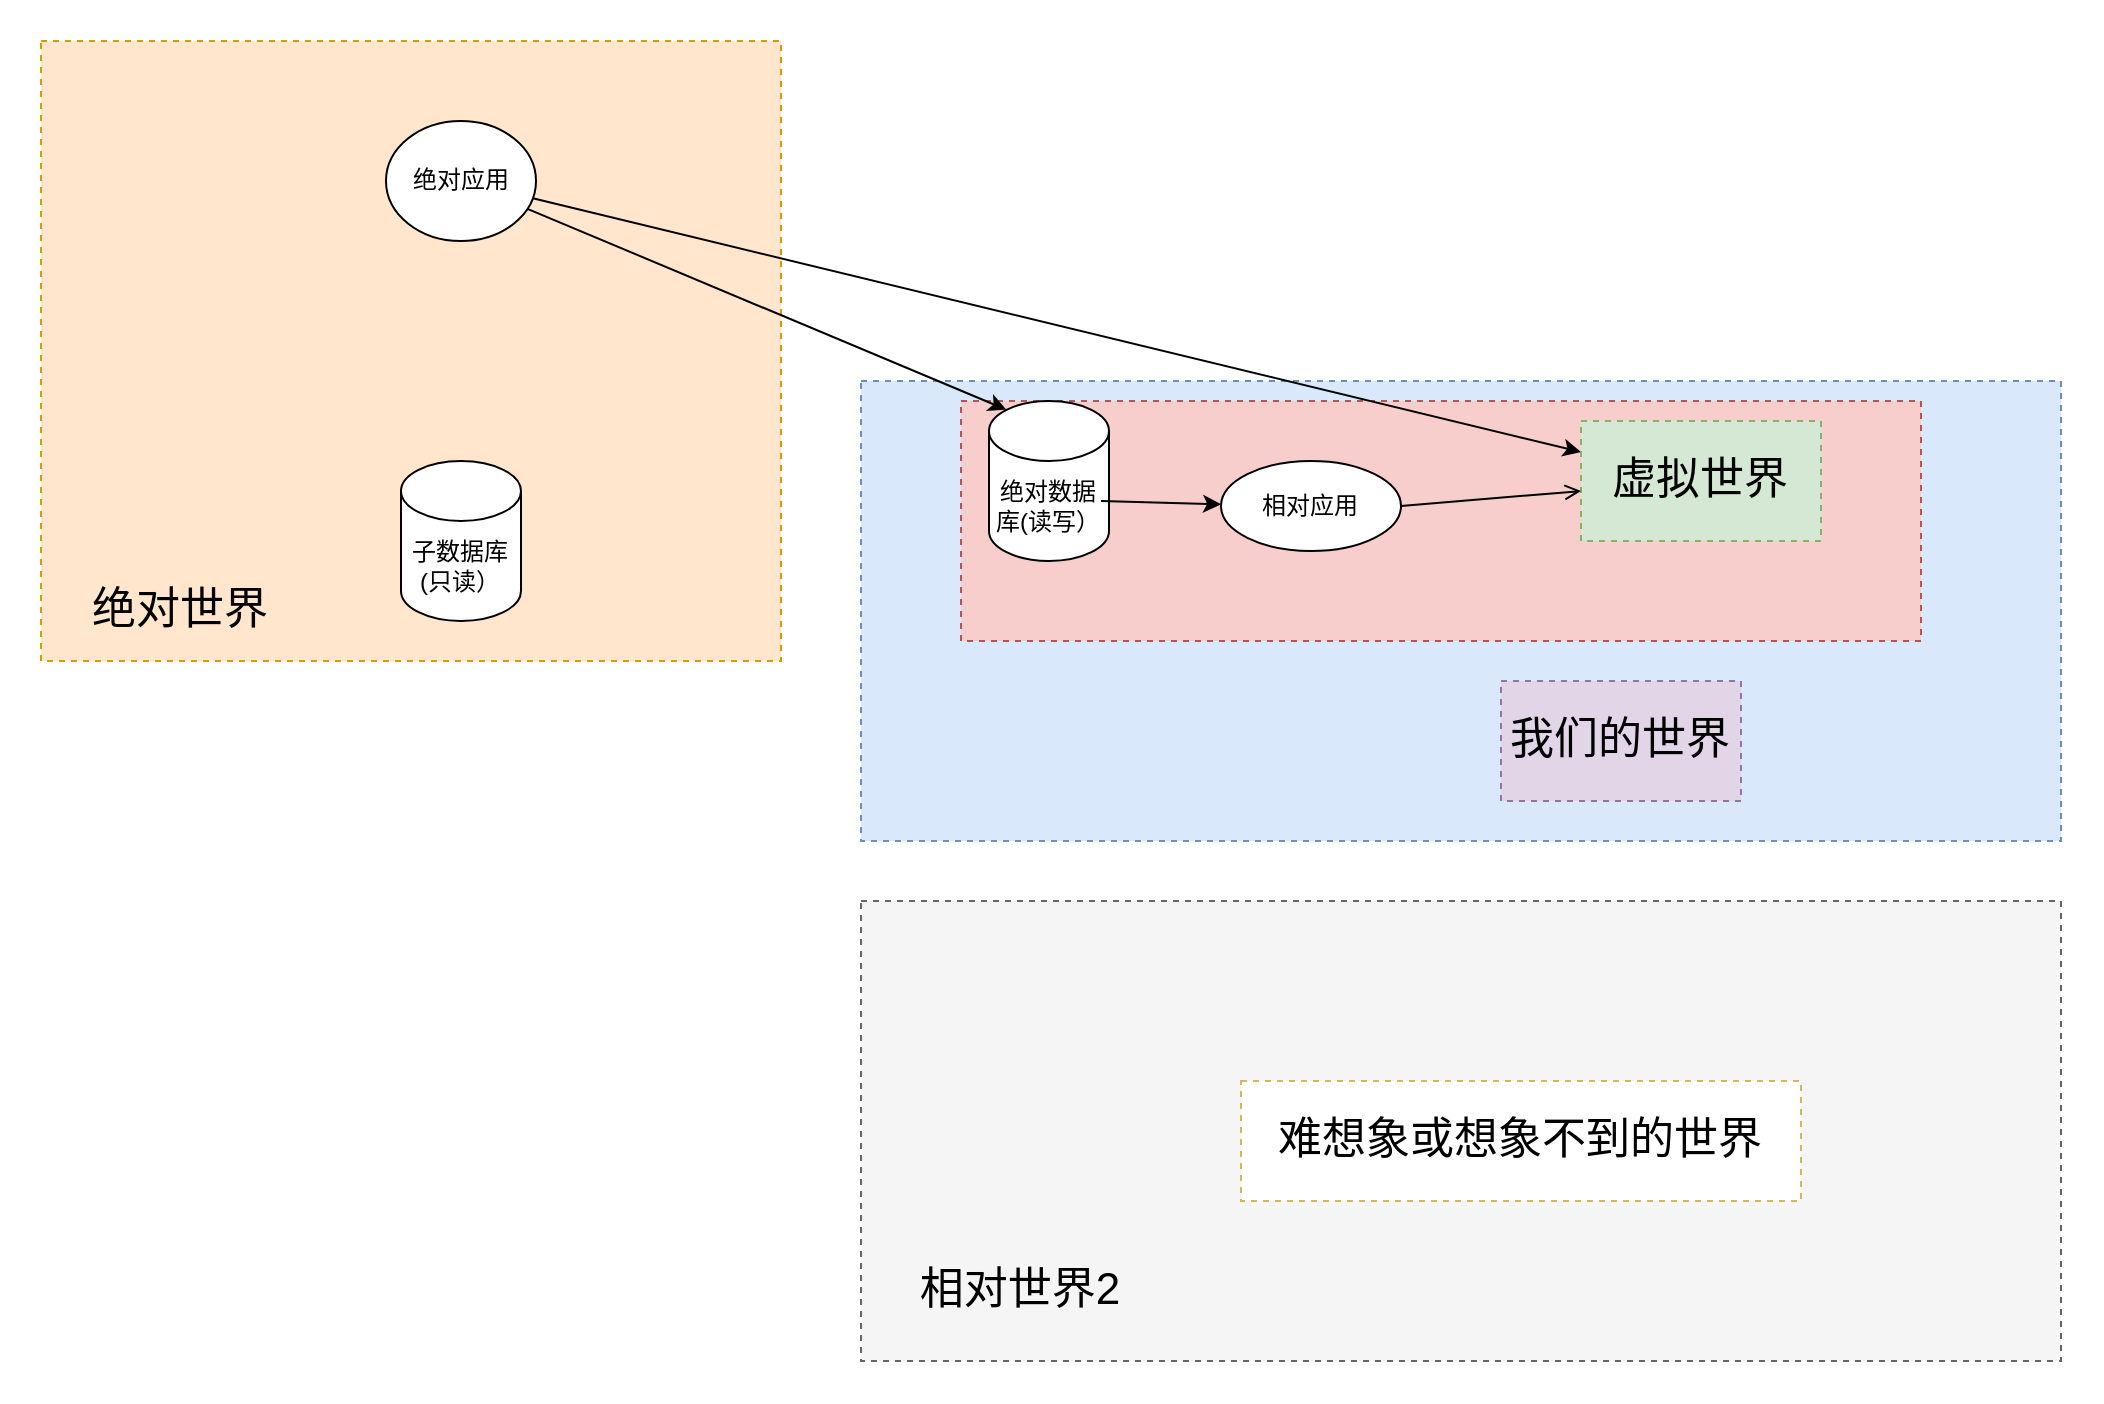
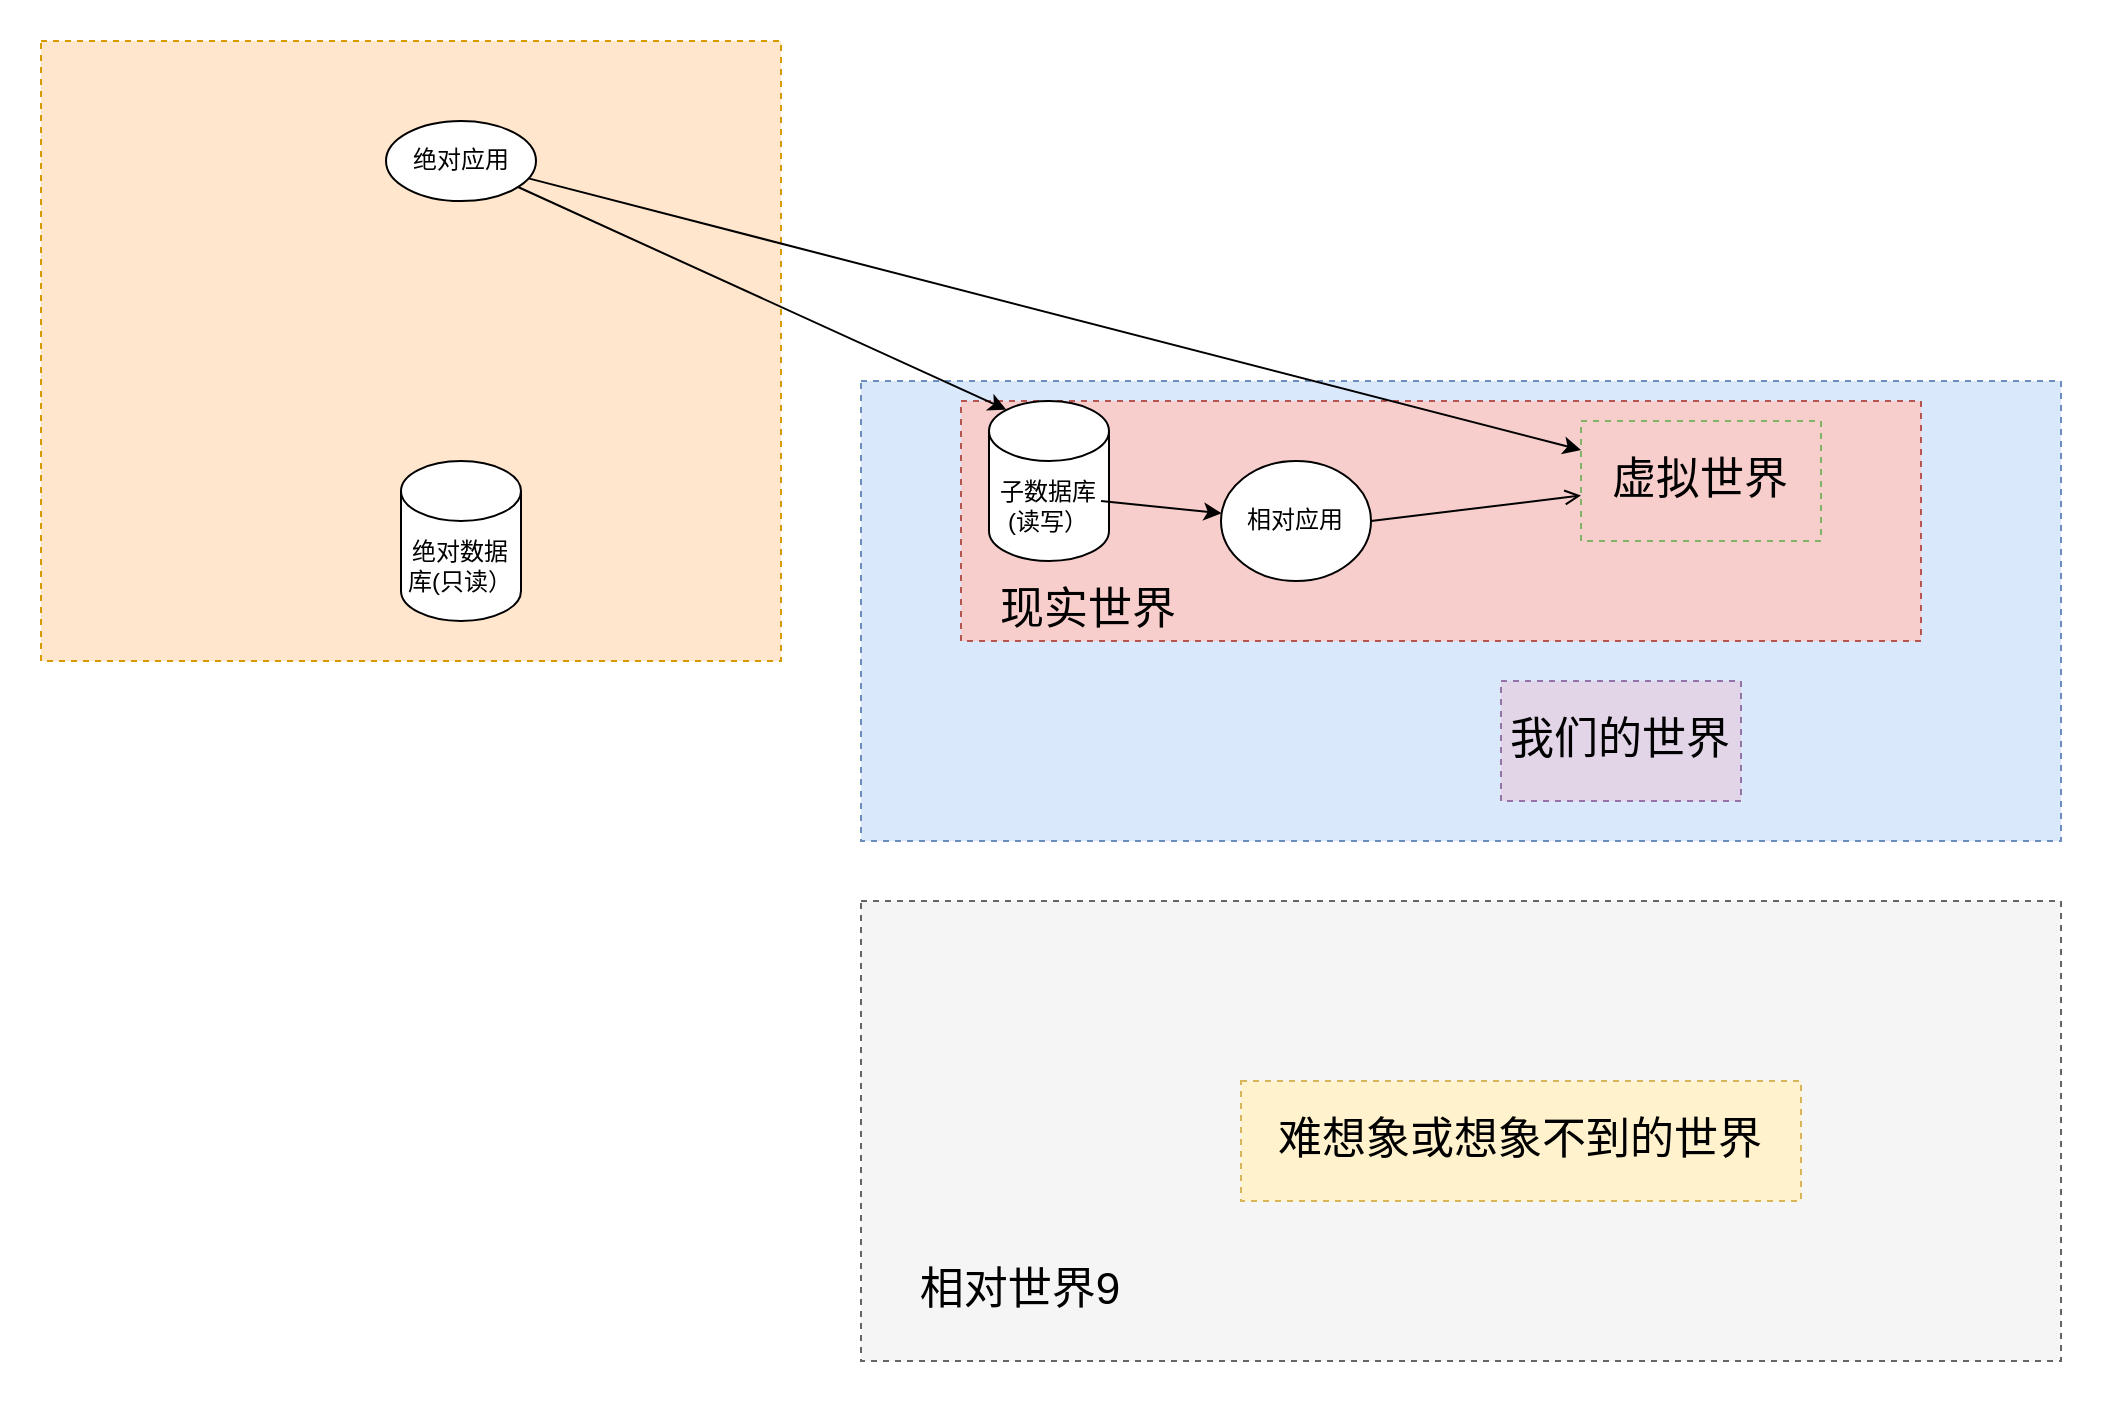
- <mxCell id="5" value="绝对应用" style="ellipse;whiteSpace=wrap;html=1;" vertex="1" parent="1"><mxGeometry x="192.5" y="60" width="75" height="60" as="geometry" /></mxCell>
+ <mxCell id="5" value="绝对应用" style="ellipse;whiteSpace=wrap;html=1;" vertex="1" parent="1"><mxGeometry x="192.5" y="60" width="75" height="40" as="geometry" /></mxCell>
- <mxCell id="13" value="虚拟世界" style="rounded=0;whiteSpace=wrap;html=1;dashed=1;fontSize=22;fillColor=#d5e8d4;strokeColor=#82b366;" vertex="1" parent="1"><mxGeometry x="790" y="210" width="120" height="60" as="geometry" /></mxCell>
+ <mxCell id="13" value="虚拟世界" style="rounded=0;whiteSpace=wrap;html=1;dashed=1;fontSize=22;fillColor=#f8cecc;strokeColor=#82b366;" vertex="1" parent="1"><mxGeometry x="790" y="210" width="120" height="60" as="geometry" /></mxCell>
- <mxCell id="10" value="相对应用" style="ellipse;whiteSpace=wrap;html=1;" vertex="1" parent="1"><mxGeometry x="610" y="230" width="90" height="45" as="geometry" /></mxCell>
+ <mxCell id="10" value="相对应用" style="ellipse;whiteSpace=wrap;html=1;" vertex="1" parent="1"><mxGeometry x="610" y="230" width="75" height="60" as="geometry" /></mxCell>
- <mxCell id="7" value="绝对数据库(读写）" style="shape=cylinder3;whiteSpace=wrap;html=1;boundedLbl=1;backgroundOutline=1;size=15;" vertex="1" parent="1"><mxGeometry x="494" y="200" width="60" height="80" as="geometry" /></mxCell>
+ <mxCell id="7" value="子数据库(读写）" style="shape=cylinder3;whiteSpace=wrap;html=1;boundedLbl=1;backgroundOutline=1;size=15;" vertex="1" parent="1"><mxGeometry x="494" y="200" width="60" height="80" as="geometry" /></mxCell>
- <mxCell id="6" value="子数据库(只读）" style="shape=cylinder3;whiteSpace=wrap;html=1;boundedLbl=1;backgroundOutline=1;size=15;" vertex="1" parent="1"><mxGeometry x="200" y="230" width="60" height="80" as="geometry" /></mxCell>
+ <mxCell id="6" value="绝对数据库(只读）" style="shape=cylinder3;whiteSpace=wrap;html=1;boundedLbl=1;backgroundOutline=1;size=15;" vertex="1" parent="1"><mxGeometry x="200" y="230" width="60" height="80" as="geometry" /></mxCell>
- <mxCell id="9" value="&lt;font style=&quot;font-size: 22px;&quot;&gt;绝对世界&lt;/font&gt;" style="text;html=1;strokeColor=none;fillColor=none;align=center;verticalAlign=middle;whiteSpace=wrap;rounded=0;dashed=1;" vertex="1" parent="1"><mxGeometry x="40" y="290" width="100" height="30" as="geometry" /></mxCell>
+ <mxCell id="15" value="&lt;font style=&quot;font-size: 22px;&quot;&gt;现实世界&lt;/font&gt;" style="text;html=1;strokeColor=none;fillColor=none;align=center;verticalAlign=middle;whiteSpace=wrap;rounded=0;dashed=1;" vertex="1" parent="1"><mxGeometry x="494" y="290" width="100" height="30" as="geometry" /></mxCell>
- <mxCell id="19" value="难想象或想象不到的世界" style="rounded=0;whiteSpace=wrap;html=1;dashed=1;fontSize=22;fillColor=#ffffff;strokeColor=#d6b656;" vertex="1" parent="1"><mxGeometry x="620" y="540" width="280" height="60" as="geometry" /></mxCell>
+ <mxCell id="19" value="难想象或想象不到的世界" style="rounded=0;whiteSpace=wrap;html=1;dashed=1;fontSize=22;fillColor=#fff2cc;strokeColor=#d6b656;" vertex="1" parent="1"><mxGeometry x="620" y="540" width="280" height="60" as="geometry" /></mxCell>
- <mxCell id="17" value="&lt;font style=&quot;font-size: 22px;&quot;&gt;相对世界2&lt;/font&gt;" style="text;html=1;strokeColor=none;fillColor=none;align=center;verticalAlign=middle;whiteSpace=wrap;rounded=0;dashed=1;" vertex="1" parent="1"><mxGeometry x="450" y="630" width="120" height="30" as="geometry" /></mxCell>
+ <mxCell id="17" value="&lt;font style=&quot;font-size: 22px;&quot;&gt;相对世界9&lt;/font&gt;" style="text;html=1;strokeColor=none;fillColor=none;align=center;verticalAlign=middle;whiteSpace=wrap;rounded=0;dashed=1;" vertex="1" parent="1"><mxGeometry x="450" y="630" width="120" height="30" as="geometry" /></mxCell>
